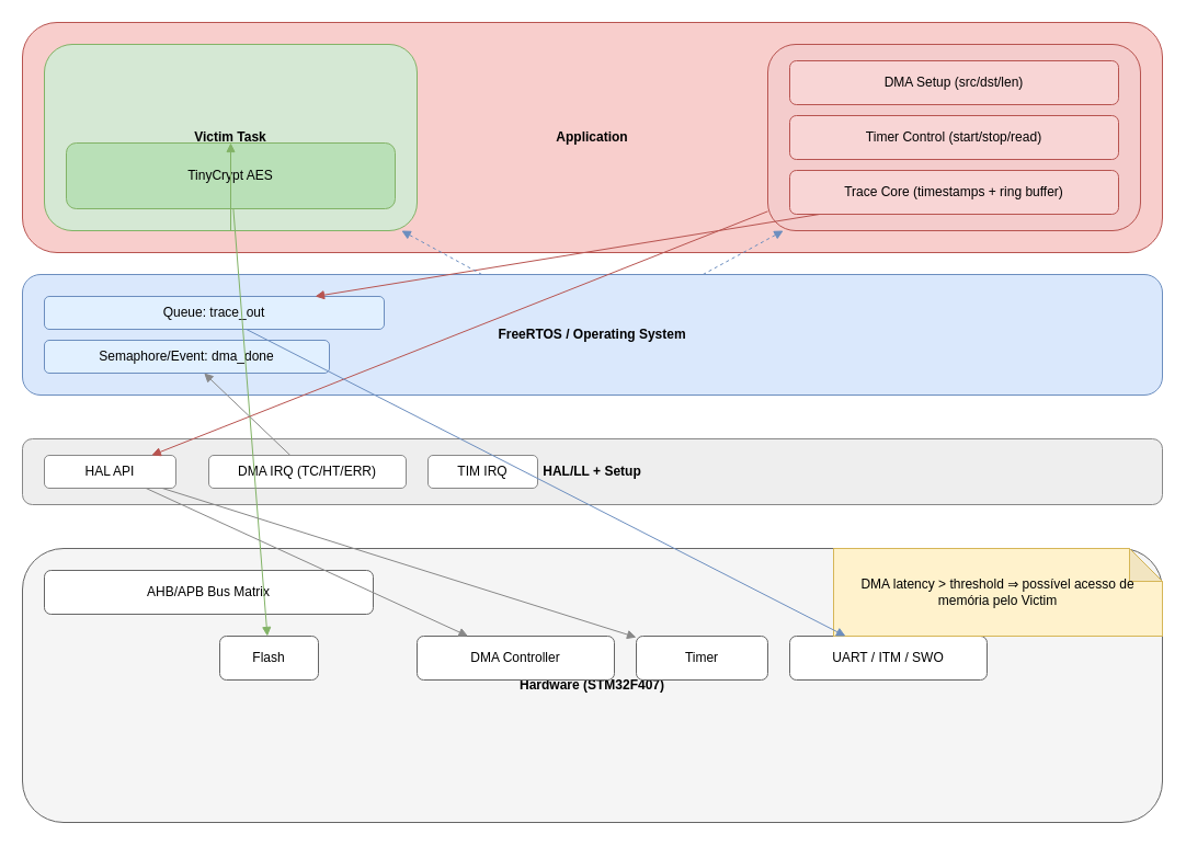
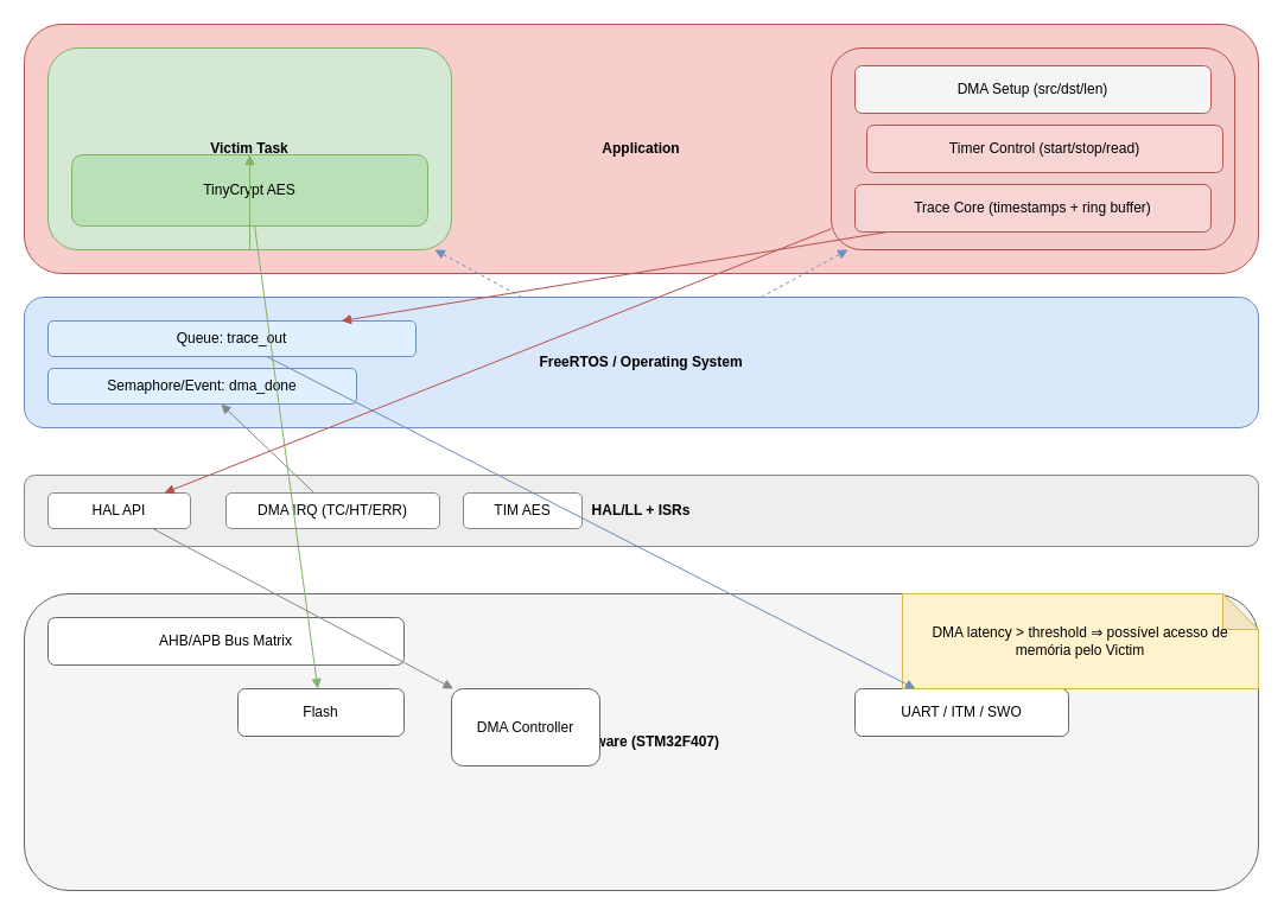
- <mxCell id="6" value="DMA Setup (src/dst/len)" style="rounded=1;whiteSpace=wrap;html=1;fillColor=#f8d5d5;strokeColor=#b85450;" parent="5" vertex="1"><mxGeometry x="20" y="15" width="300" height="40" as="geometry" /></mxCell>
+ <mxCell id="6" value="DMA Setup (src/dst/len)" style="rounded=1;whiteSpace=wrap;html=1;fillColor=#f5f5f5;strokeColor=#b85450;" parent="5" vertex="1"><mxGeometry x="20" y="15" width="300" height="40" as="geometry" /></mxCell>
- <mxCell id="7" value="Timer Control (start/stop/read)" style="rounded=1;whiteSpace=wrap;html=1;fillColor=#f8d5d5;strokeColor=#b85450;" parent="5" vertex="1"><mxGeometry x="20" y="65" width="300" height="40" as="geometry" /></mxCell>
+ <mxCell id="7" value="Timer Control (start/stop/read)" style="rounded=1;whiteSpace=wrap;html=1;fillColor=#f8d5d5;strokeColor=#b85450;" parent="5" vertex="1"><mxGeometry x="30" y="65" width="300" height="40" as="geometry" /></mxCell>
- <mxCell id="15" value="TIM IRQ" style="rounded=1;whiteSpace=wrap;html=1;fillColor=#ffffff;strokeColor=#888888;" parent="12" vertex="1"><mxGeometry x="370" y="15" width="100" height="30" as="geometry" /></mxCell>
+ <mxCell id="15" value="TIM AES" style="rounded=1;whiteSpace=wrap;html=1;fillColor=#ffffff;strokeColor=#888888;" parent="12" vertex="1"><mxGeometry x="370" y="15" width="100" height="30" as="geometry" /></mxCell>
- <mxCell id="12" value="HAL/LL + Setup" style="rounded=1;whiteSpace=wrap;html=1;fontStyle=1;fillColor=#eeeeee;strokeColor=#888888;" parent="1" vertex="1"><mxGeometry x="20" y="400" width="1040" height="60" as="geometry" /></mxCell>
+ <mxCell id="12" value="HAL/LL + ISRs" style="rounded=1;whiteSpace=wrap;html=1;fontStyle=1;fillColor=#eeeeee;strokeColor=#888888;" parent="1" vertex="1"><mxGeometry x="20" y="400" width="1040" height="60" as="geometry" /></mxCell>
- <mxCell id="27" style="endArrow=block;endFill=1;strokeColor=#888888;" parent="1" source="13" target="20" edge="1"><mxGeometry relative="1" as="geometry" /></mxCell>
- <mxCell id="18" value="Flash" style="rounded=1;whiteSpace=wrap;html=1;fillColor=#ffffff;strokeColor=#666666;" parent="16" vertex="1"><mxGeometry x="180" y="80" width="90" height="40" as="geometry" /></mxCell>
+ <mxCell id="18" value="Flash" style="rounded=1;whiteSpace=wrap;html=1;fillColor=#ffffff;strokeColor=#666666;" parent="16" vertex="1"><mxGeometry x="180" y="80" width="140" height="40" as="geometry" /></mxCell>
- <mxCell id="19" value="DMA Controller" style="rounded=1;whiteSpace=wrap;html=1;fillColor=#ffffff;strokeColor=#666666;" parent="16" vertex="1"><mxGeometry x="360" y="80" width="180" height="40" as="geometry" /></mxCell>
+ <mxCell id="19" value="DMA Controller" style="rounded=1;whiteSpace=wrap;html=1;fillColor=#ffffff;strokeColor=#666666;" parent="16" vertex="1"><mxGeometry x="360" y="80" width="125" height="65" as="geometry" /></mxCell>
- <mxCell id="20" value="Timer" style="rounded=1;whiteSpace=wrap;html=1;fillColor=#ffffff;strokeColor=#666666;" parent="16" vertex="1"><mxGeometry x="560" y="80" width="120" height="40" as="geometry" /></mxCell>
